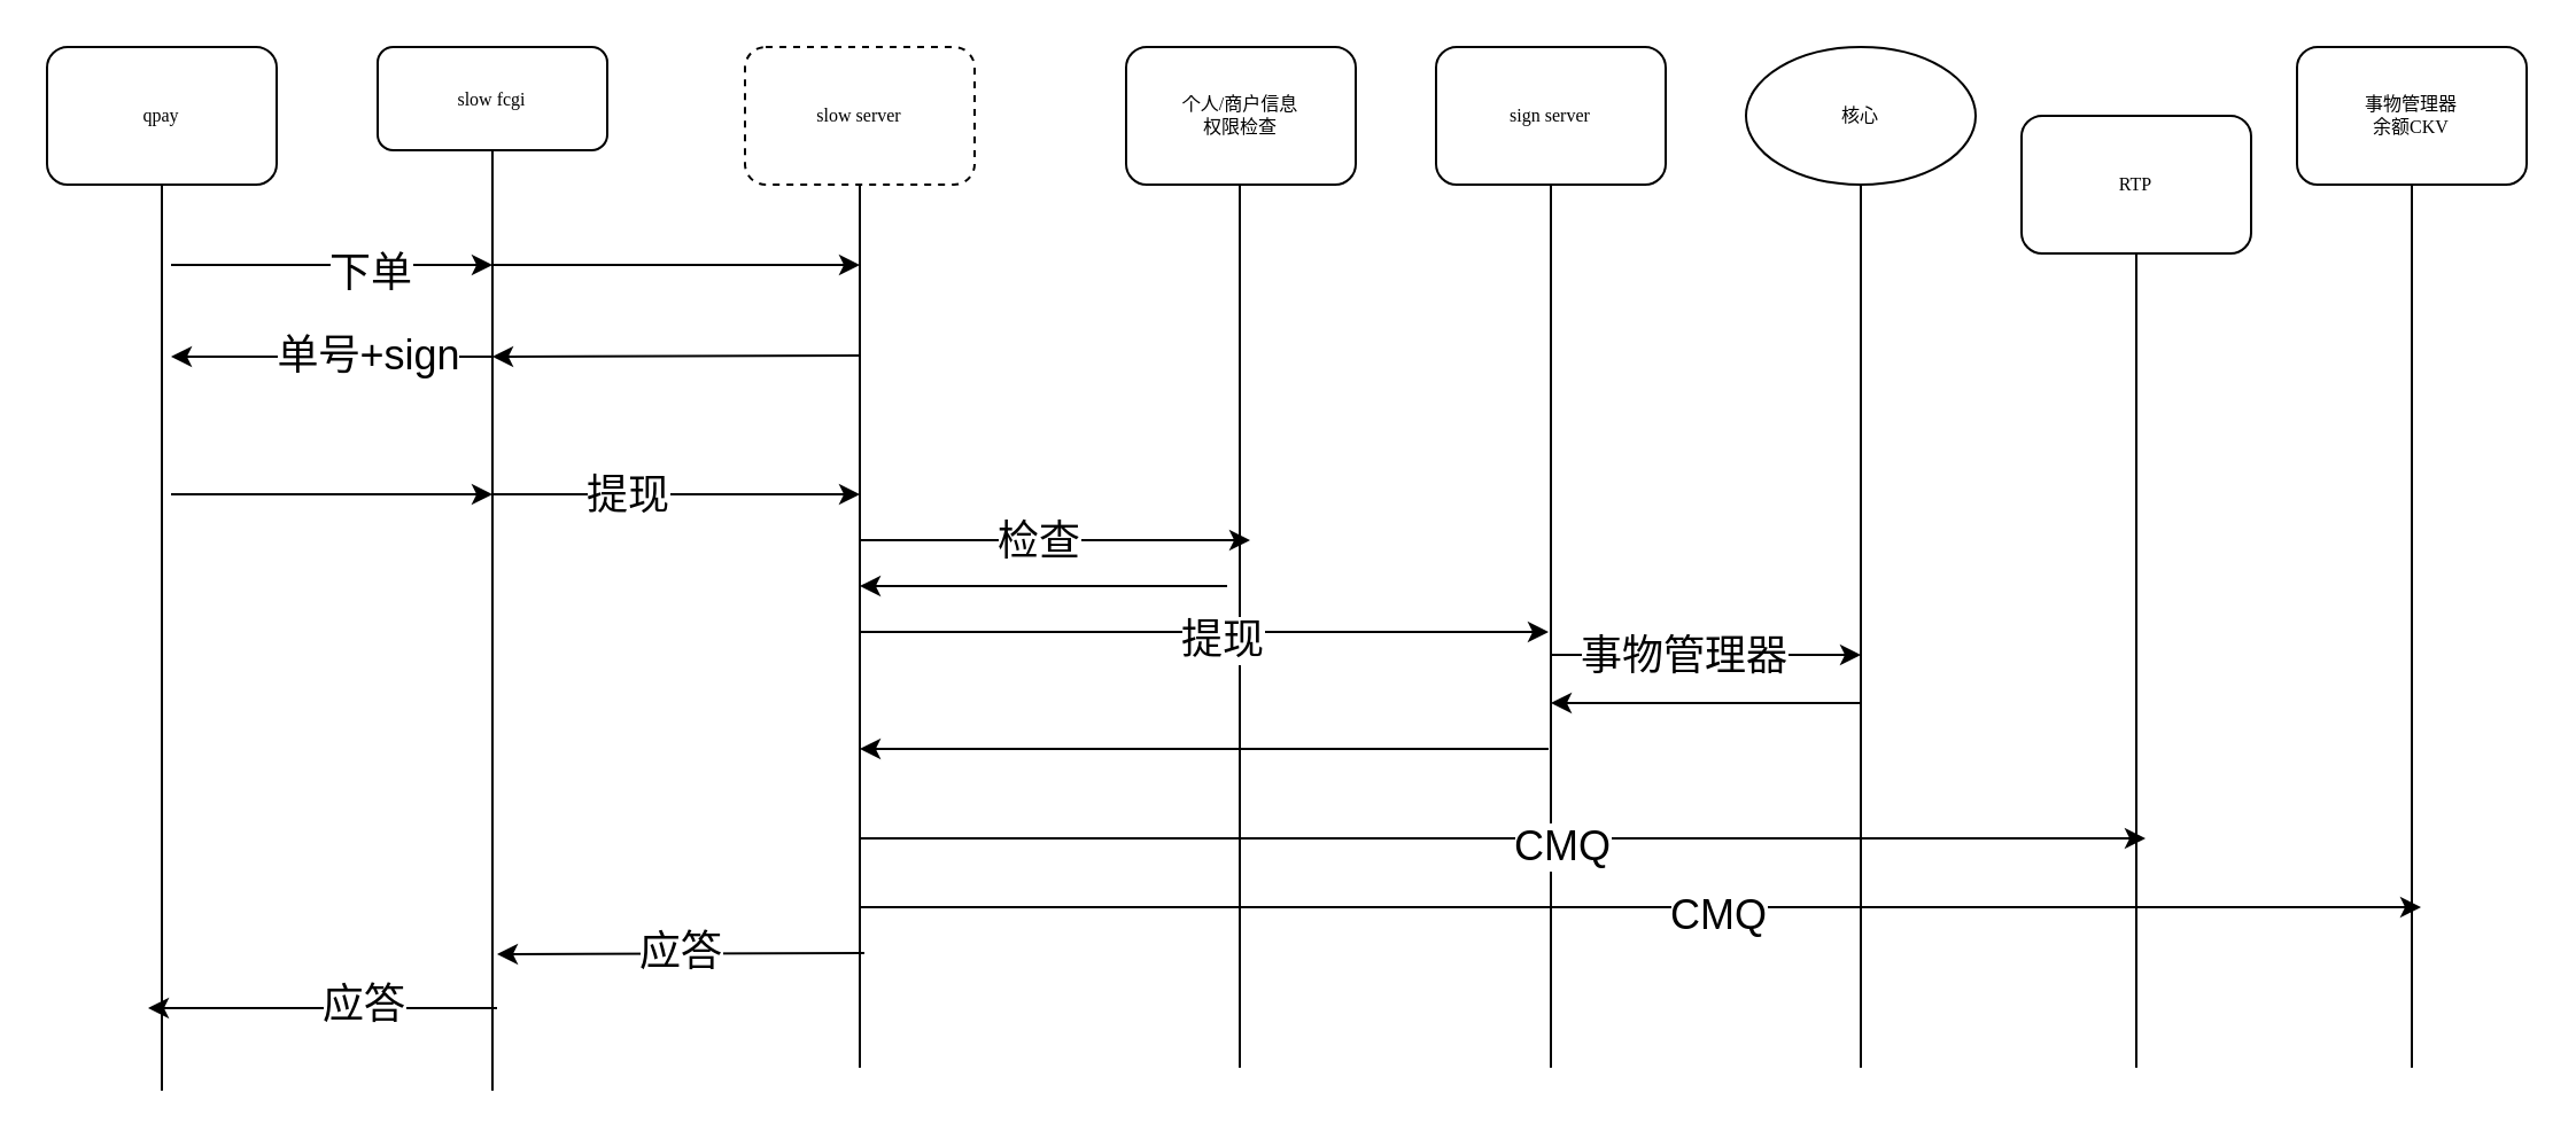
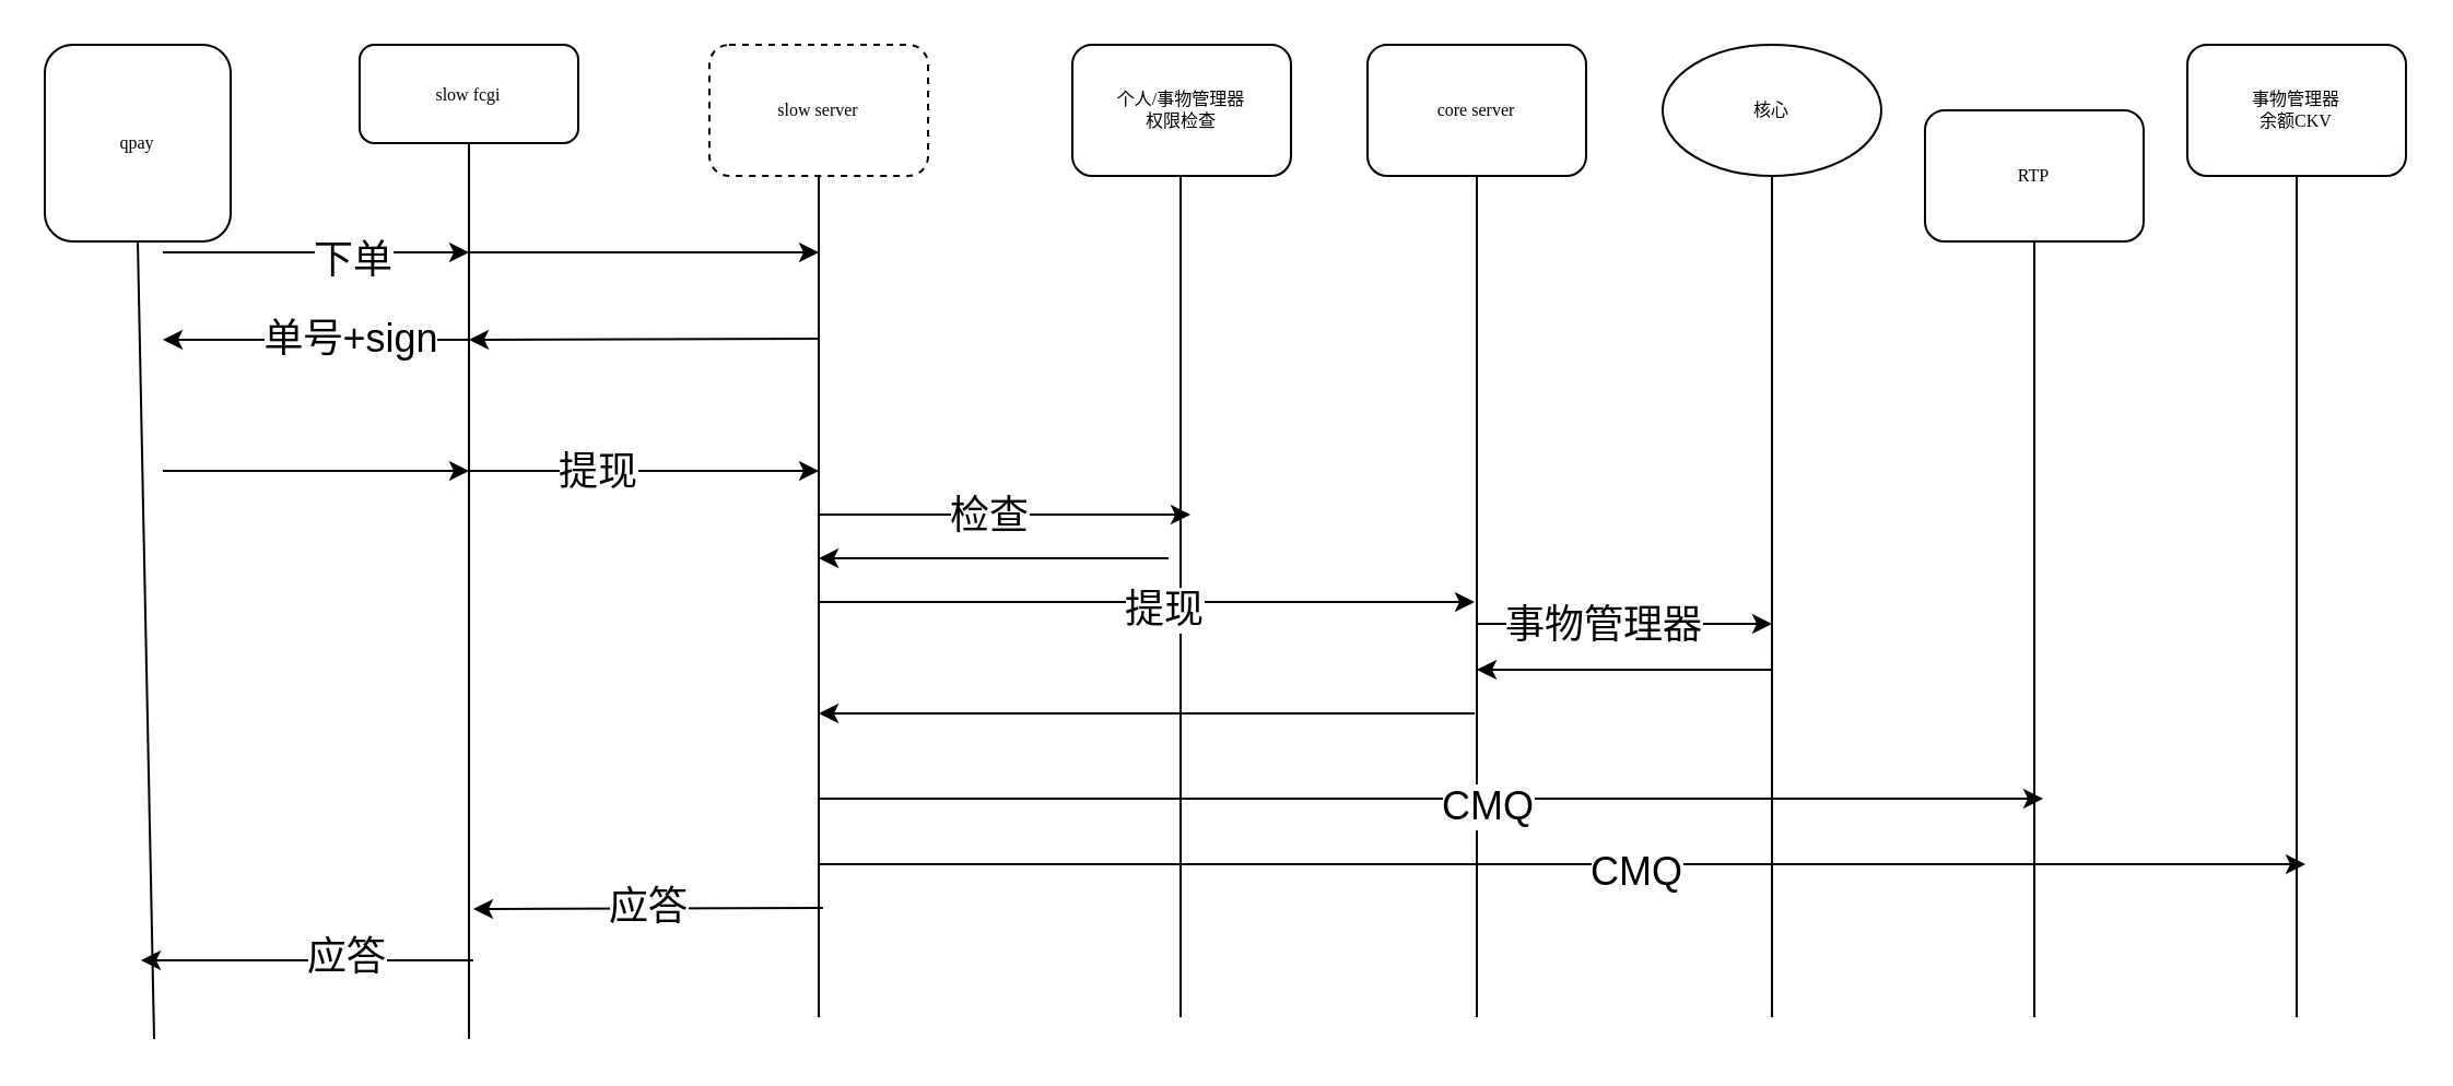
- <mxCell id="2" value="qpay" style="rounded=1;whiteSpace=wrap;html=1;shadow=0;labelBackgroundColor=none;strokeColor=#000000;strokeWidth=1;fillColor=#ffffff;fontFamily=Verdana;fontSize=8;fontColor=#000000;align=center;" vertex="1" parent="1"><mxGeometry x="20" y="20" width="100" height="60" as="geometry" /></mxCell>
+ <mxCell id="2" value="qpay" style="rounded=1;whiteSpace=wrap;html=1;shadow=0;labelBackgroundColor=none;strokeColor=#000000;strokeWidth=1;fillColor=#ffffff;fontFamily=Verdana;fontSize=8;fontColor=#000000;align=center;" vertex="1" parent="1"><mxGeometry x="20" y="20" width="85" height="90" as="geometry" /></mxCell>
- <mxCell id="30" value="个人/商户信息&lt;br&gt;权限检查&lt;br&gt;" style="rounded=1;whiteSpace=wrap;html=1;shadow=0;labelBackgroundColor=none;strokeColor=#000000;strokeWidth=1;fillColor=#ffffff;fontFamily=Verdana;fontSize=8;fontColor=#000000;align=center;" vertex="1" parent="1"><mxGeometry x="490" y="20" width="100" height="60" as="geometry" /></mxCell>
+ <mxCell id="30" value="个人/事物管理器&lt;br&gt;权限检查&lt;br&gt;" style="rounded=1;whiteSpace=wrap;html=1;shadow=0;labelBackgroundColor=none;strokeColor=#000000;strokeWidth=1;fillColor=#ffffff;fontFamily=Verdana;fontSize=8;fontColor=#000000;align=center;" vertex="1" parent="1"><mxGeometry x="490" y="20" width="100" height="60" as="geometry" /></mxCell>
- <mxCell id="5" value="sign server" style="rounded=1;whiteSpace=wrap;html=1;shadow=0;labelBackgroundColor=none;strokeColor=#000000;strokeWidth=1;fillColor=#ffffff;fontFamily=Verdana;fontSize=8;fontColor=#000000;align=center;" vertex="1" parent="1"><mxGeometry x="625" y="20" width="100" height="60" as="geometry" /></mxCell>
+ <mxCell id="5" value="core server" style="rounded=1;whiteSpace=wrap;html=1;shadow=0;labelBackgroundColor=none;strokeColor=#000000;strokeWidth=1;fillColor=#ffffff;fontFamily=Verdana;fontSize=8;fontColor=#000000;align=center;" vertex="1" parent="1"><mxGeometry x="625" y="20" width="100" height="60" as="geometry" /></mxCell>
